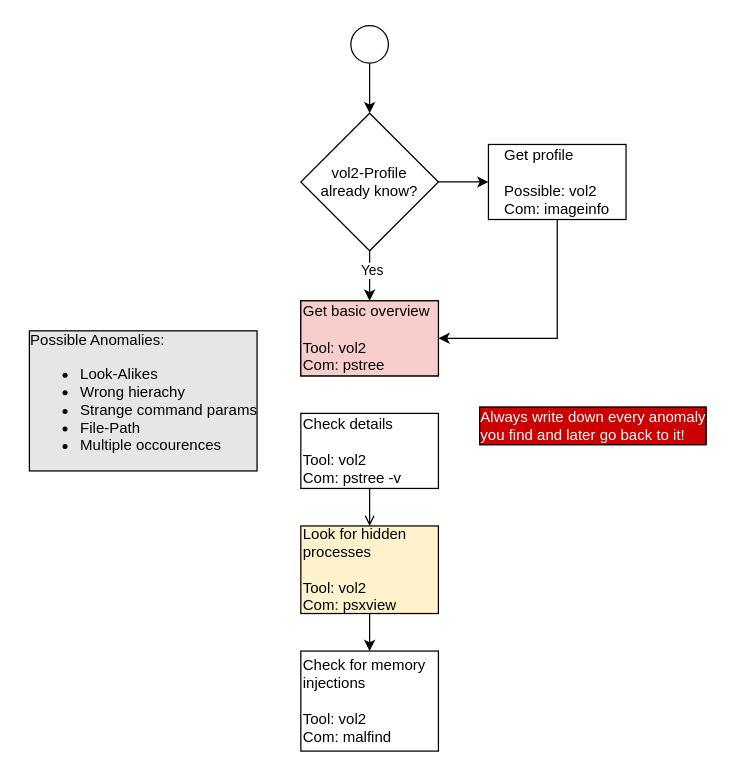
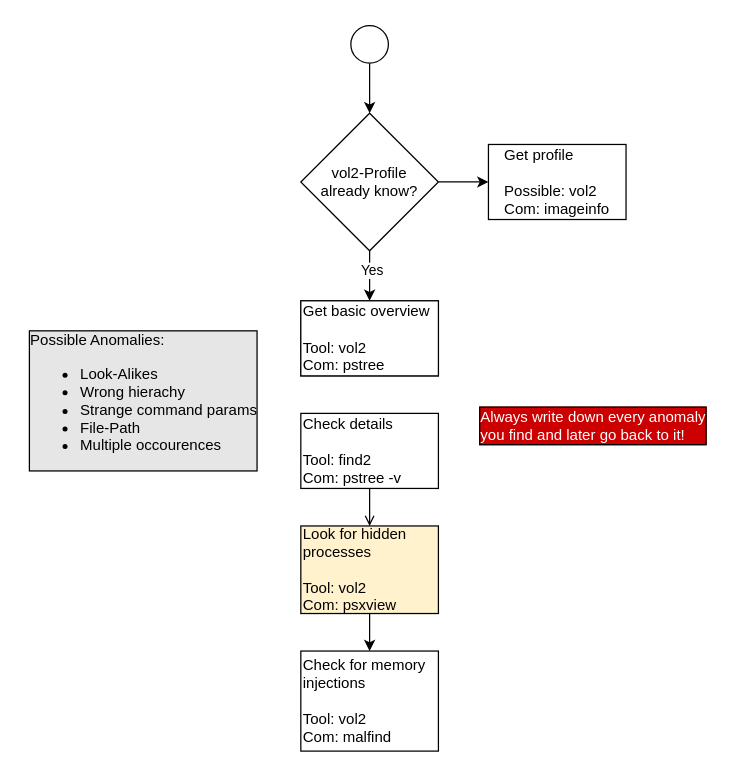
- <mxCell id="6" style="edgeStyle=orthogonalEdgeStyle;rounded=0;orthogonalLoop=1;jettySize=auto;html=1;exitX=0.5;exitY=1;exitDx=0;exitDy=0;entryX=1;entryY=0.5;entryDx=0;entryDy=0;" edge="1" parent="1" source="7" target="9"><mxGeometry relative="1" as="geometry" /></mxCell>
- <mxCell id="9" value="&lt;div align=&quot;left&quot;&gt;Get basic overview&lt;br&gt;&lt;br&gt;Tool: vol2&lt;br&gt;Com: pstree&lt;br&gt;&lt;/div&gt;" style="whiteSpace=wrap;html=1;align=left;fillColor=#f8cecc;" vertex="1" parent="1"><mxGeometry x="240" y="240" width="110" height="60" as="geometry" /></mxCell>
+ <mxCell id="9" value="&lt;div align=&quot;left&quot;&gt;Get basic overview&lt;br&gt;&lt;br&gt;Tool: vol2&lt;br&gt;Com: pstree&lt;br&gt;&lt;/div&gt;" style="whiteSpace=wrap;html=1;align=left;" vertex="1" parent="1"><mxGeometry x="240" y="240" width="110" height="60" as="geometry" /></mxCell>
- <mxCell id="11" value="&lt;div align=&quot;left&quot;&gt;Check details &lt;br&gt;&lt;br&gt;Tool: vol2&lt;br&gt;Com: pstree -v&lt;br&gt;&lt;/div&gt;" style="whiteSpace=wrap;html=1;align=left;" vertex="1" parent="1"><mxGeometry x="240" y="330" width="110" height="60" as="geometry" /></mxCell>
+ <mxCell id="11" value="&lt;div align=&quot;left&quot;&gt;Check details &lt;br&gt;&lt;br&gt;Tool: find2&lt;br&gt;Com: pstree -v&lt;br&gt;&lt;/div&gt;" style="whiteSpace=wrap;html=1;align=left;" vertex="1" parent="1"><mxGeometry x="240" y="330" width="110" height="60" as="geometry" /></mxCell>
